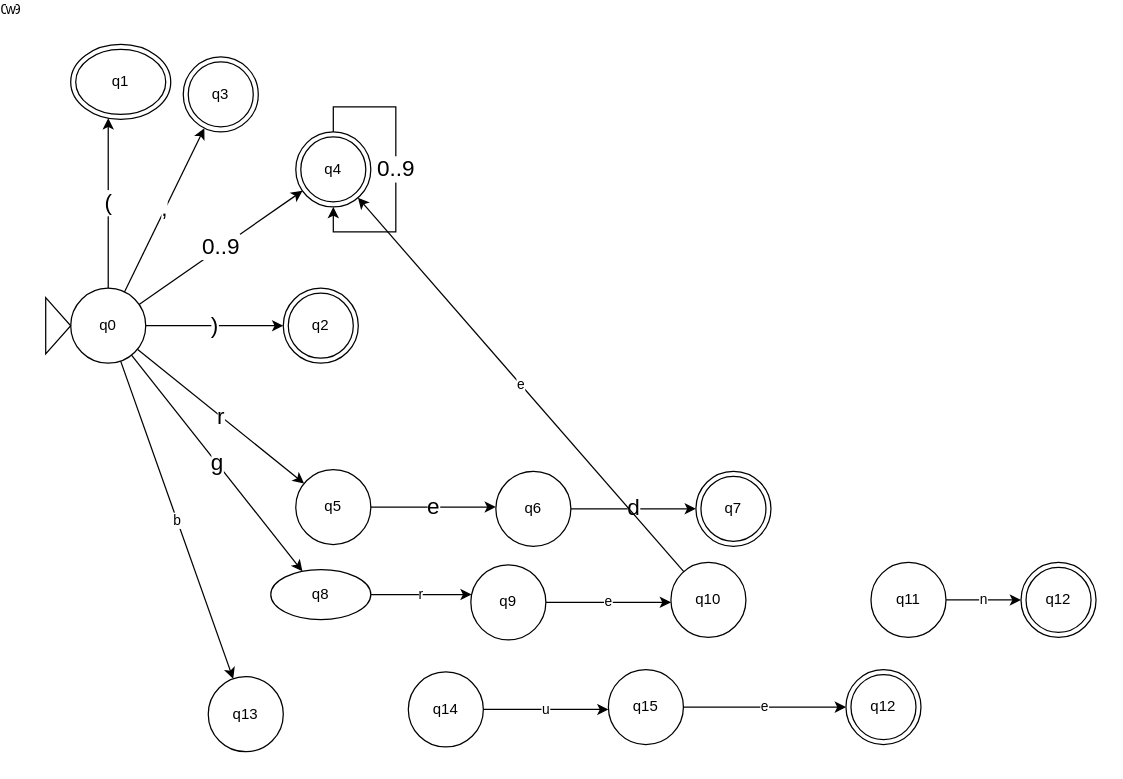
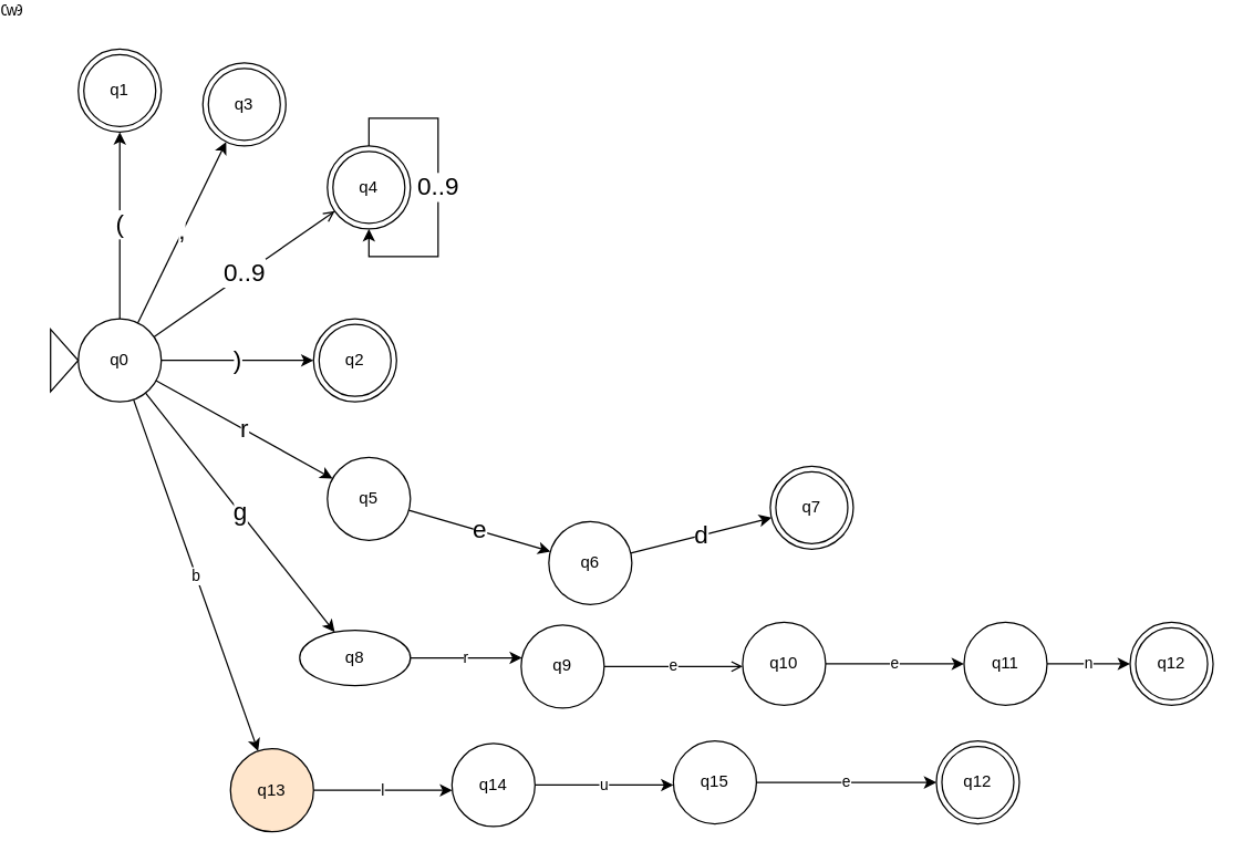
- <mxCell id="17" value="q1" style="ellipse;shape=doubleEllipse;whiteSpace=wrap;html=1;" vertex="1" parent="1"><mxGeometry x="40" y="20" width="80" height="60" as="geometry" /></mxCell>
+ <mxCell id="17" value="q1" style="ellipse;shape=doubleEllipse;whiteSpace=wrap;html=1;" vertex="1" parent="1"><mxGeometry y="20" width="60" height="60" as="geometry" x="40" /></mxCell>
- <mxCell id="14" value="&lt;font style=&quot;font-size: 18px;&quot;&gt;0..9&lt;/font&gt;" style="edgeStyle=orthogonalEdgeStyle;rounded=0;orthogonalLoop=1;jettySize=auto;html=1;noEdgeStyle=1;orthogonal=1;" edge="1" parent="1" source="16" target="54"><mxGeometry relative="1" as="geometry" /></mxCell>
+ <mxCell id="14" value="&lt;font style=&quot;font-size: 18px;&quot;&gt;0..9&lt;/font&gt;" style="edgeStyle=orthogonalEdgeStyle;rounded=0;orthogonalLoop=1;jettySize=auto;html=1;noEdgeStyle=1;orthogonal=1;endArrow=open;" edge="1" parent="1" source="16" target="54"><mxGeometry relative="1" as="geometry" /></mxCell>
- <mxCell id="59" value="e" style="edgeStyle=orthogonalEdgeStyle;rounded=0;orthogonalLoop=1;jettySize=auto;html=1;noEdgeStyle=1;orthogonal=1;" edge="1" parent="1" source="60" target="54"><mxGeometry relative="1" as="geometry" /></mxCell>
+ <mxCell id="59" value="e" style="edgeStyle=orthogonalEdgeStyle;rounded=0;orthogonalLoop=1;jettySize=auto;html=1;noEdgeStyle=1;orthogonal=1;" edge="1" parent="1" source="60" target="62"><mxGeometry relative="1" as="geometry" /></mxCell>
- <mxCell id="50" value="q5" style="ellipse;whiteSpace=wrap;html=1;" vertex="1" parent="1"><mxGeometry x="220" y="360" width="60" height="60" as="geometry" /></mxCell>
+ <mxCell id="50" value="q5" style="ellipse;whiteSpace=wrap;html=1;" vertex="1" parent="1"><mxGeometry x="220" y="315" width="60" height="60" as="geometry" /></mxCell>
- <mxCell id="53" value="q7" style="ellipse;shape=doubleEllipse;whiteSpace=wrap;html=1;" vertex="1" parent="1"><mxGeometry x="540" y="361.406" width="60" height="60" as="geometry" /></mxCell>
+ <mxCell id="53" value="q7" style="ellipse;shape=doubleEllipse;whiteSpace=wrap;html=1;" vertex="1" parent="1"><mxGeometry x="540" y="321.406" width="60" height="60" as="geometry" /></mxCell>
- <mxCell id="57" value="e" style="edgeStyle=orthogonalEdgeStyle;rounded=0;orthogonalLoop=1;jettySize=auto;html=1;noEdgeStyle=1;orthogonal=1;" edge="1" parent="1" source="58" target="60"><mxGeometry relative="1" as="geometry" /></mxCell>
+ <mxCell id="57" value="e" style="edgeStyle=orthogonalEdgeStyle;rounded=0;orthogonalLoop=1;jettySize=auto;html=1;noEdgeStyle=1;orthogonal=1;endArrow=open;" edge="1" parent="1" source="58" target="60"><mxGeometry relative="1" as="geometry" /></mxCell>
- <mxCell id="66" value="q13" style="ellipse;whiteSpace=wrap;html=1;" vertex="1" parent="1"><mxGeometry x="150" y="525.7" width="60" height="60" as="geometry" /></mxCell>
+ <mxCell id="66" value="q13" style="ellipse;whiteSpace=wrap;html=1;fillColor=#ffe6cc;" vertex="1" parent="1"><mxGeometry x="150" y="525.7" width="60" height="60" as="geometry" /></mxCell>
+ <mxCell id="65" value="l" style="edgeStyle=orthogonalEdgeStyle;rounded=0;orthogonalLoop=1;jettySize=auto;html=1;noEdgeStyle=1;orthogonal=1;" edge="1" parent="1" source="66" target="68"><mxGeometry relative="1" as="geometry" /></mxCell>
